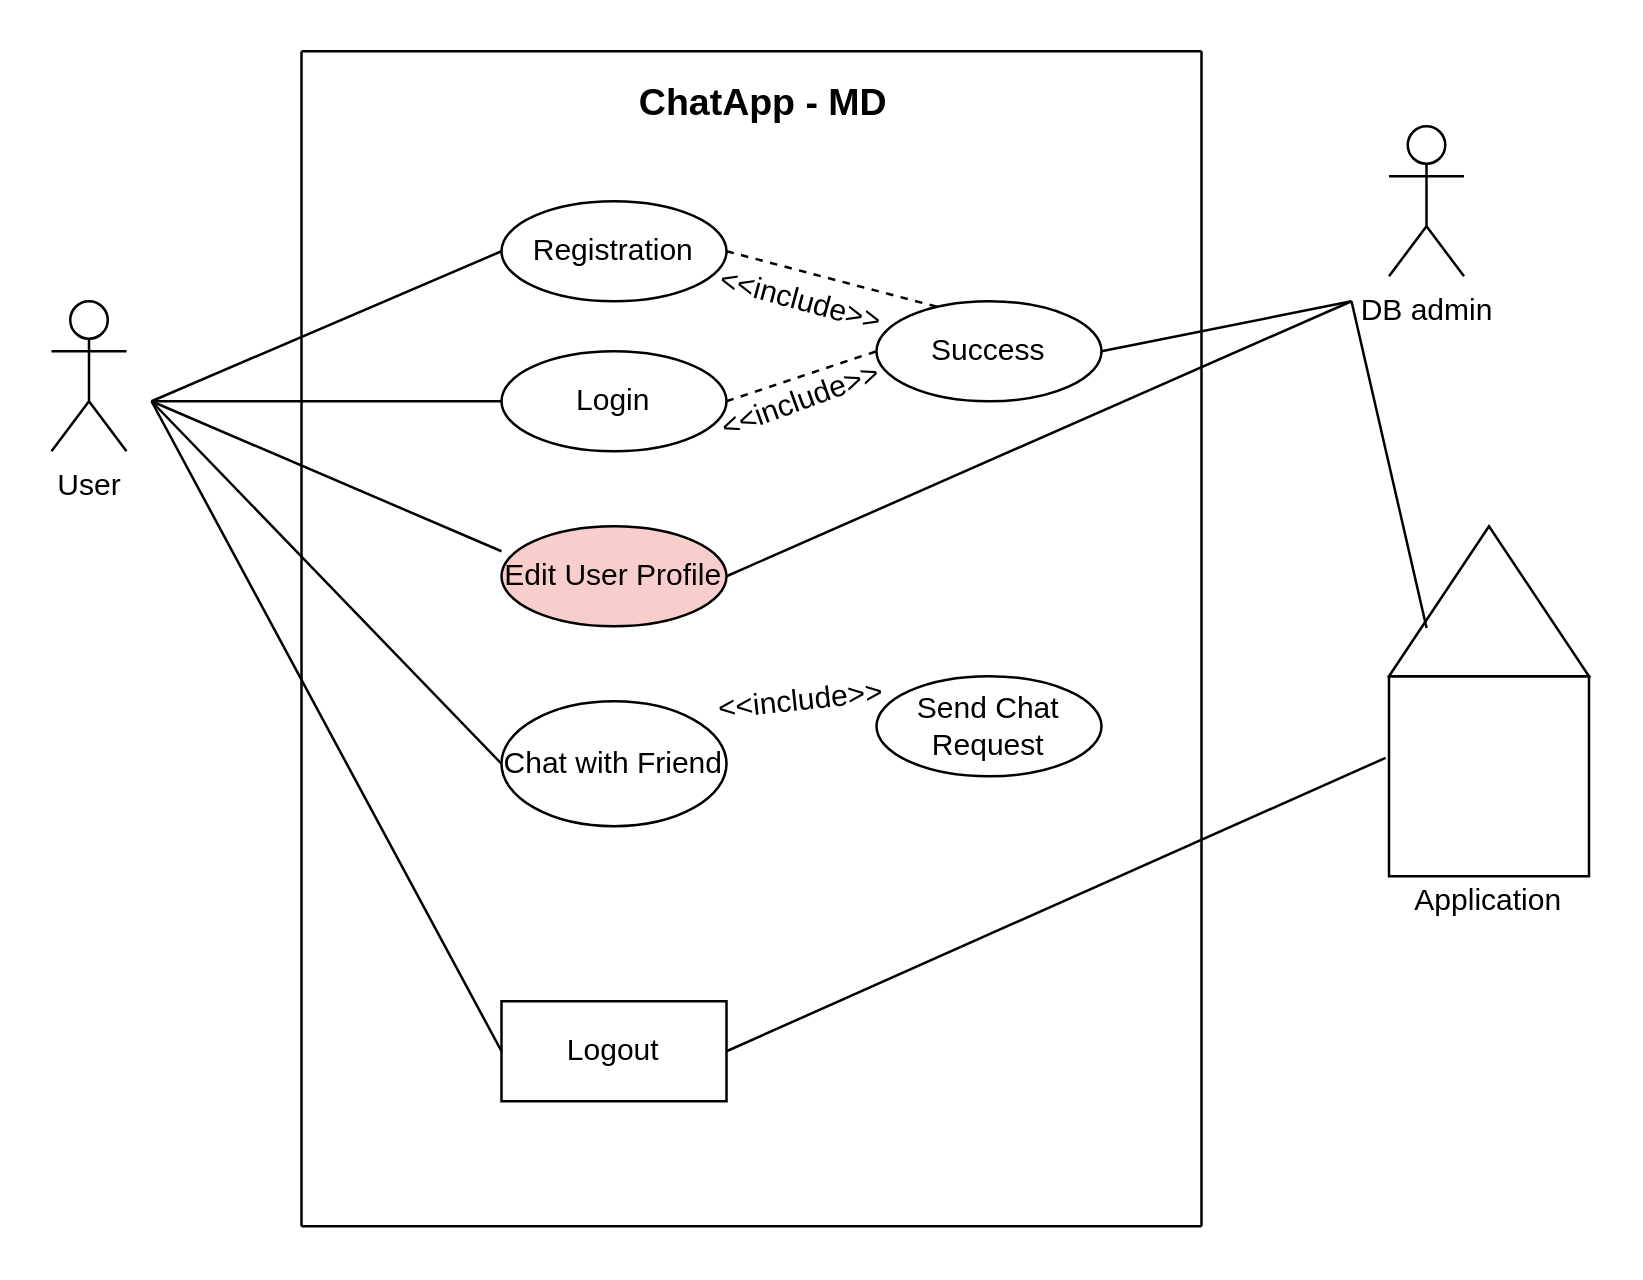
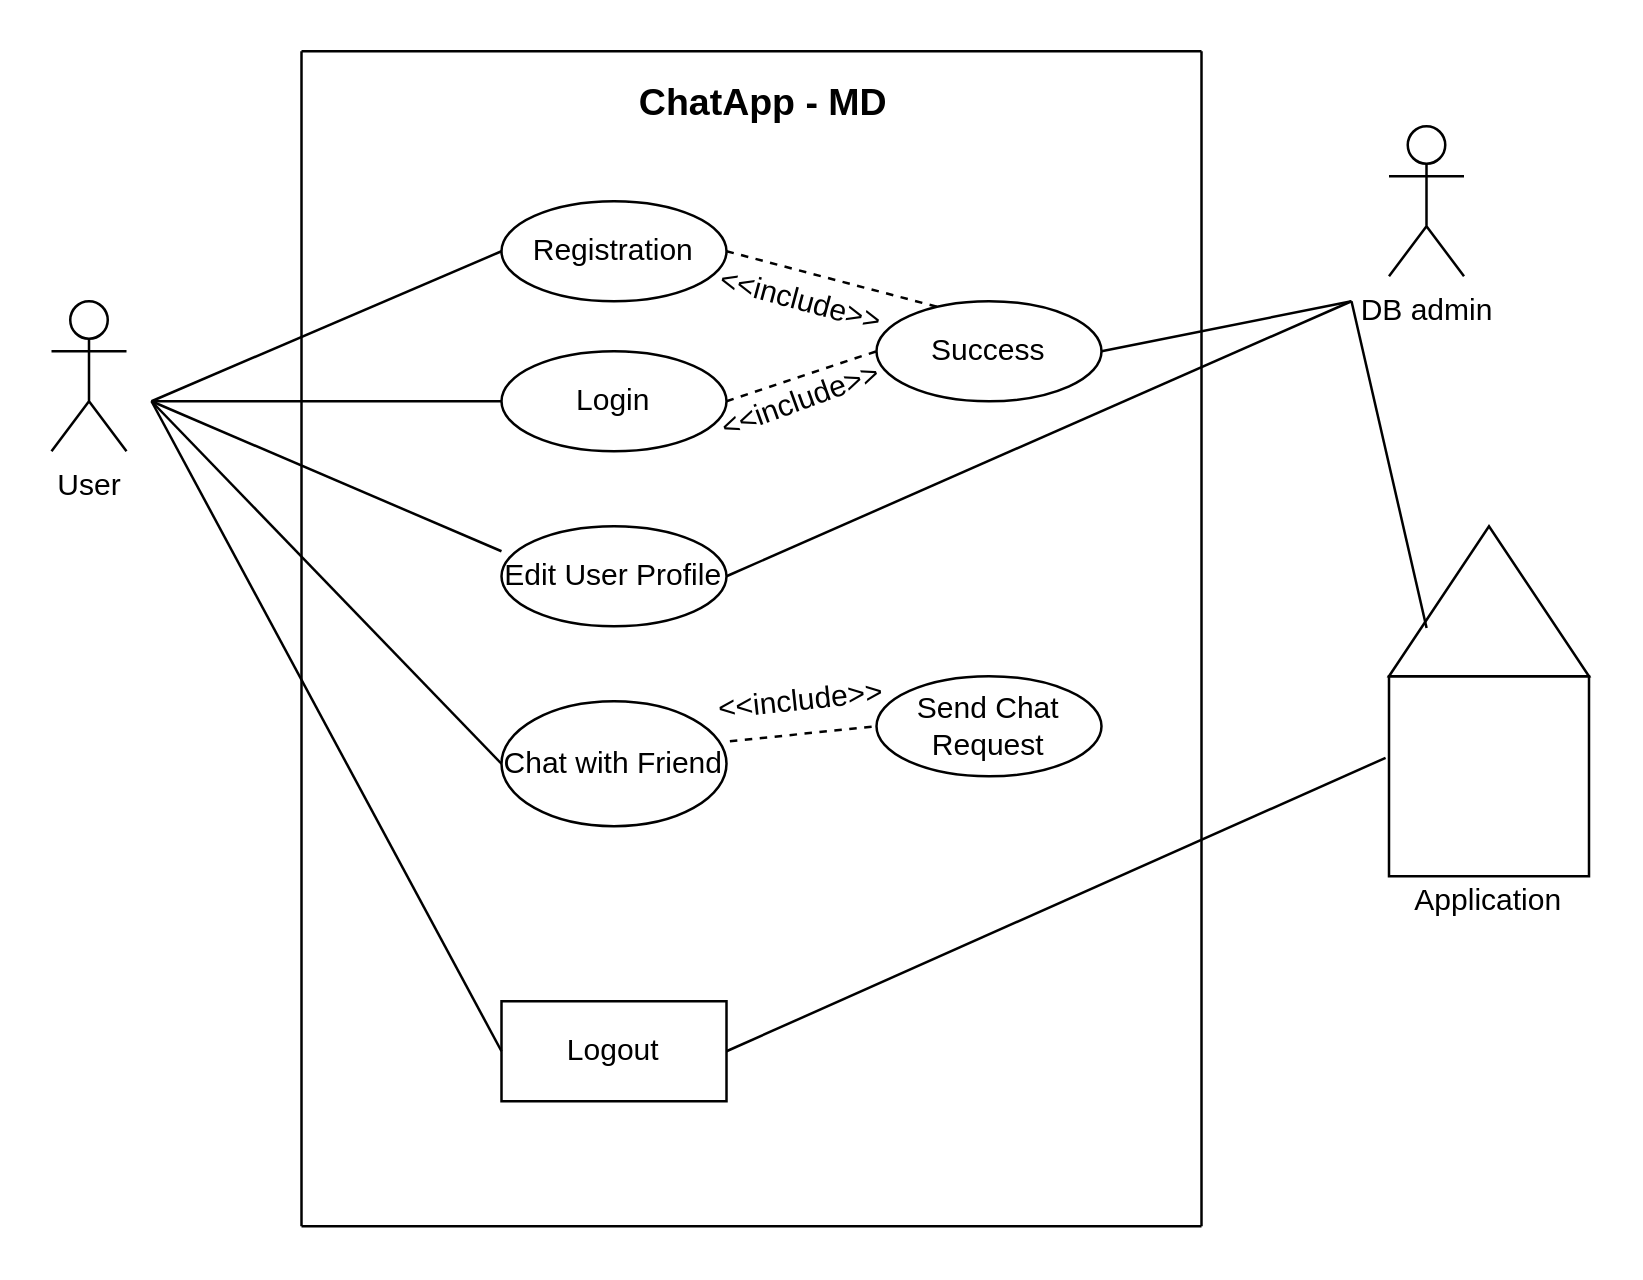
- <mxCell id="6" value="Edit User Profile" style="ellipse;whiteSpace=wrap;html=1;fillColor=#f8cecc;" vertex="1" parent="1"><mxGeometry x="200" y="210" width="90" height="40" as="geometry" /></mxCell>
+ <mxCell id="6" value="Edit User Profile" style="ellipse;whiteSpace=wrap;html=1;" vertex="1" parent="1"><mxGeometry x="200" y="210" width="90" height="40" as="geometry" /></mxCell>
+ <mxCell id="20" value="" style="endArrow=none;dashed=1;html=1;fontSize=12;exitX=1.015;exitY=0.32;exitDx=0;exitDy=0;exitPerimeter=0;entryX=0;entryY=0.5;entryDx=0;entryDy=0;" edge="1" parent="1" source="14" target="13"><mxGeometry width="50" height="50" relative="1" as="geometry"><mxPoint x="250" y="270" as="sourcePoint" /><mxPoint x="300" y="220" as="targetPoint" /></mxGeometry></mxCell>
